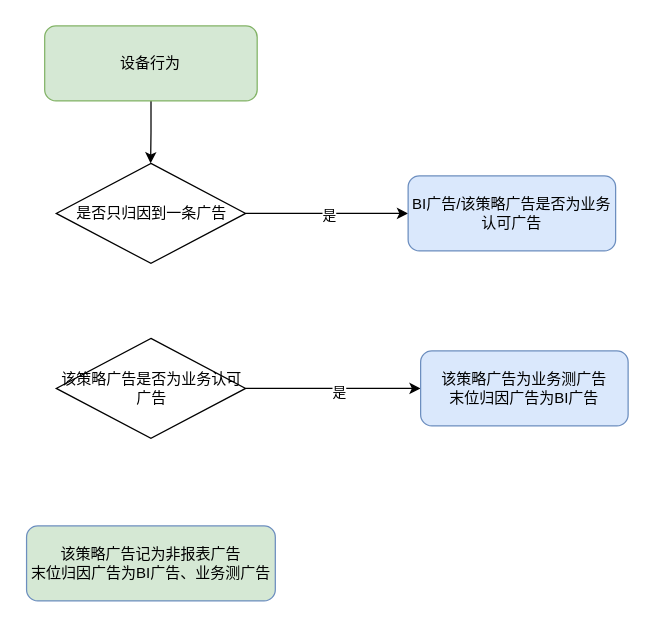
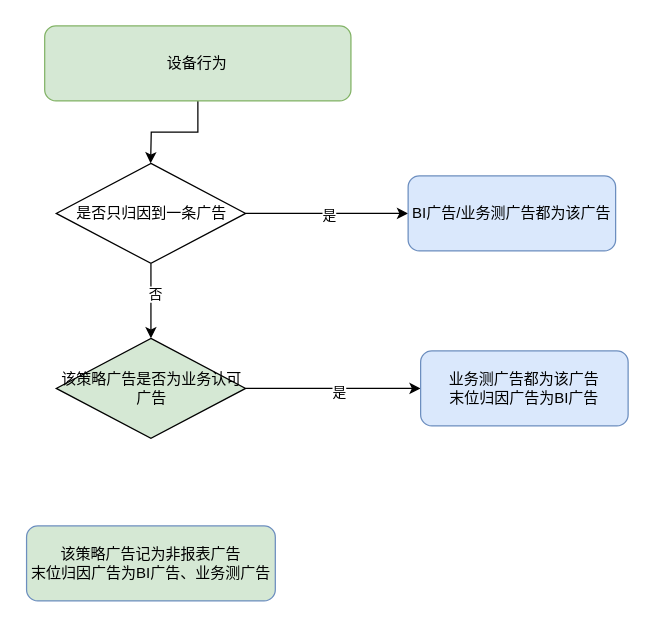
- <mxCell id="3" value="设备行为" style="rounded=1;whiteSpace=wrap;html=1;fillColor=#d5e8d4;strokeColor=#82b366;" parent="1" vertex="1"><mxGeometry x="35.25" y="20" width="170" height="60" as="geometry" /></mxCell>
+ <mxCell id="3" value="设备行为" style="rounded=1;whiteSpace=wrap;html=1;fillColor=#d5e8d4;strokeColor=#82b366;" parent="1" vertex="1"><mxGeometry x="35.25" y="20" width="245" height="60" as="geometry" /></mxCell>
- <mxCell id="9" value="BI广告/该策略广告是否为业务认可广告" style="rounded=1;whiteSpace=wrap;html=1;fillColor=#dae8fc;strokeColor=#6c8ebf;" parent="1" vertex="1"><mxGeometry x="326" y="140" width="166" height="60" as="geometry" /></mxCell>
+ <mxCell id="9" value="BI广告/业务测广告都为该广告" style="rounded=1;whiteSpace=wrap;html=1;fillColor=#dae8fc;strokeColor=#6c8ebf;" parent="1" vertex="1"><mxGeometry x="326" y="140" width="166" height="60" as="geometry" /></mxCell>
+ <mxCell id="6" value="" style="edgeStyle=orthogonalEdgeStyle;rounded=0;orthogonalLoop=1;jettySize=auto;html=1;" parent="1" source="8" target="12" edge="1"><mxGeometry relative="1" as="geometry" /></mxCell>
+ <mxCell id="7" value="否" style="edgeLabel;html=1;align=center;verticalAlign=middle;resizable=0;points=[];" parent="6" vertex="1" connectable="0"><mxGeometry x="-0.217" y="3" relative="1" as="geometry"><mxPoint y="1" as="offset" /></mxGeometry></mxCell>
- <mxCell id="12" value="该策略广告是否为业务认可广告" style="rhombus;whiteSpace=wrap;html=1;" parent="1" vertex="1"><mxGeometry x="44.5" y="270" width="151.5" height="80" as="geometry" /></mxCell>
+ <mxCell id="12" value="该策略广告是否为业务认可广告" style="rhombus;whiteSpace=wrap;html=1;fillColor=#d5e8d4;" parent="1" vertex="1"><mxGeometry x="44.5" y="270" width="151.5" height="80" as="geometry" /></mxCell>
- <mxCell id="13" value="该策略广告为业务测广告&lt;br&gt;末位归因广告为BI广告" style="rounded=1;whiteSpace=wrap;html=1;fillColor=#dae8fc;strokeColor=#6c8ebf;" parent="1" vertex="1"><mxGeometry x="336" y="280" width="166" height="60" as="geometry" /></mxCell>
+ <mxCell id="13" value="业务测广告都为该广告&lt;br&gt;末位归因广告为BI广告" style="rounded=1;whiteSpace=wrap;html=1;fillColor=#dae8fc;strokeColor=#6c8ebf;" parent="1" vertex="1"><mxGeometry x="336" y="280" width="166" height="60" as="geometry" /></mxCell>
